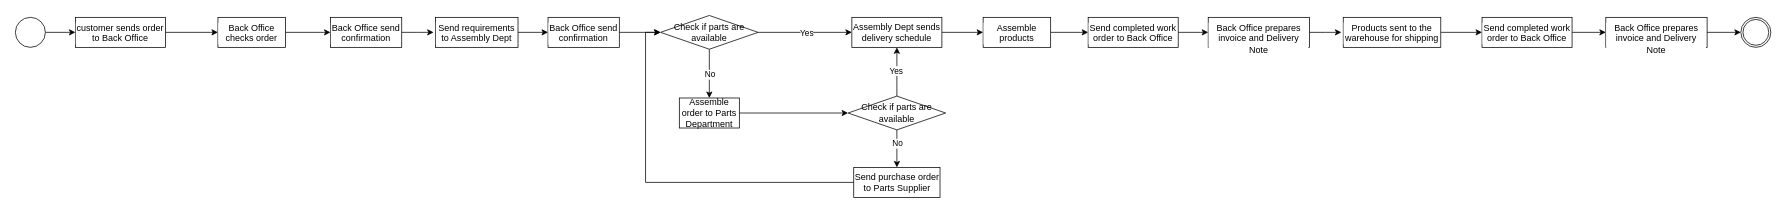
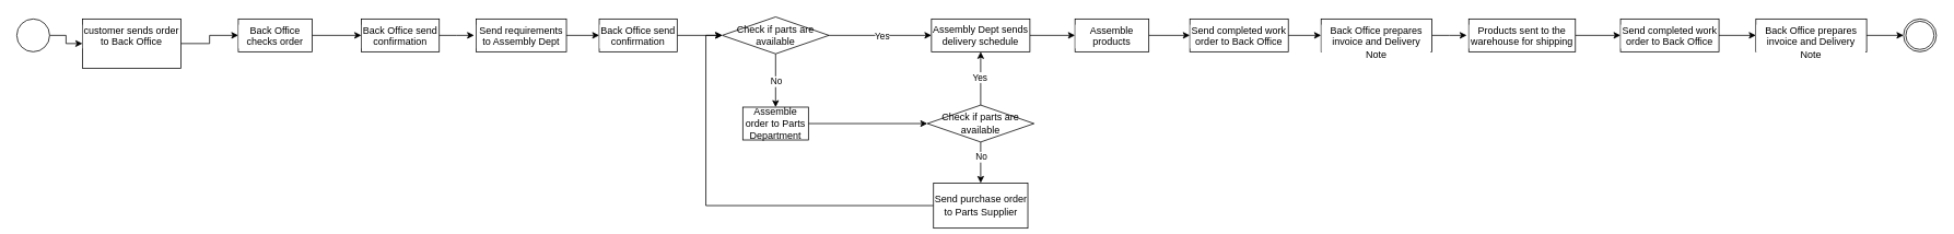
- <mxCell id="5" value="customer sends order to Back Office" style="whiteSpace=wrap;html=1;verticalAlign=top;labelBackgroundColor=#ffffff;" vertex="1" parent="1"><mxGeometry x="100" y="22.5" width="120" height="40" as="geometry" /></mxCell>
+ <mxCell id="5" value="customer sends order to Back Office" style="whiteSpace=wrap;html=1;verticalAlign=top;labelBackgroundColor=#ffffff;" vertex="1" parent="1"><mxGeometry x="100" y="22.5" width="120" height="60" as="geometry" /></mxCell>
- <mxCell id="29" value="Send purchase order to Parts Supplier" style="rounded=0;whiteSpace=wrap;html=1;" vertex="1" parent="1"><mxGeometry x="1137.5" y="222.5" width="115" height="40" as="geometry" /></mxCell>
+ <mxCell id="29" value="Send purchase order to Parts Supplier" style="rounded=0;whiteSpace=wrap;html=1;" vertex="1" parent="1"><mxGeometry x="1137.5" y="222.5" width="115" height="55" as="geometry" /></mxCell>
